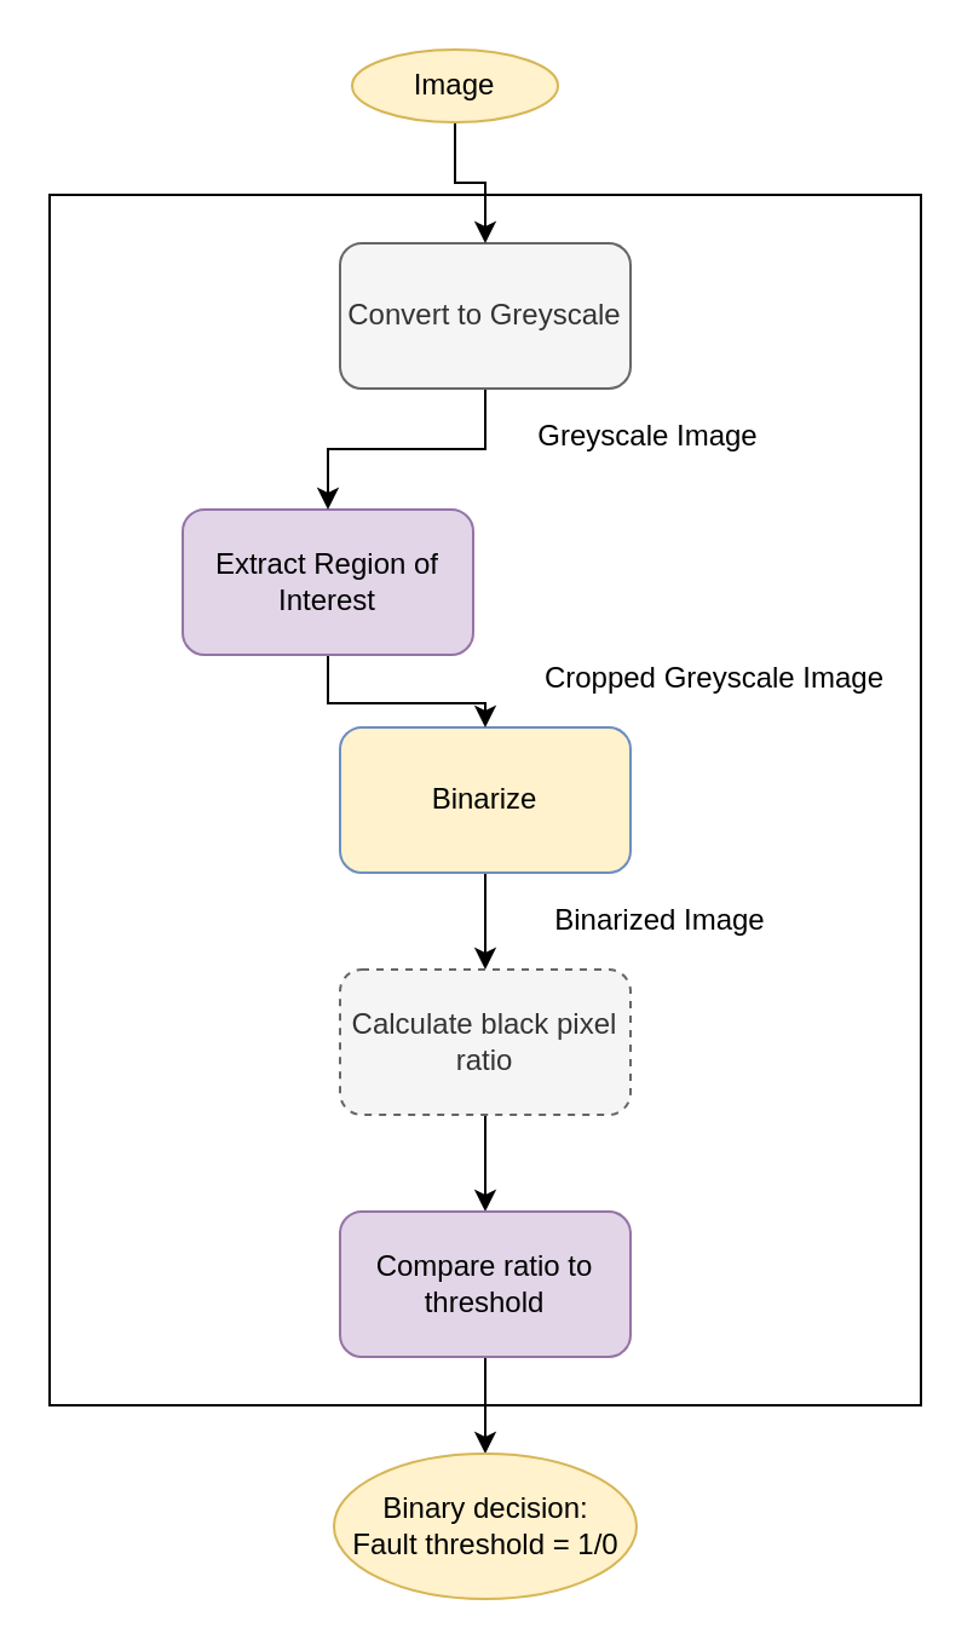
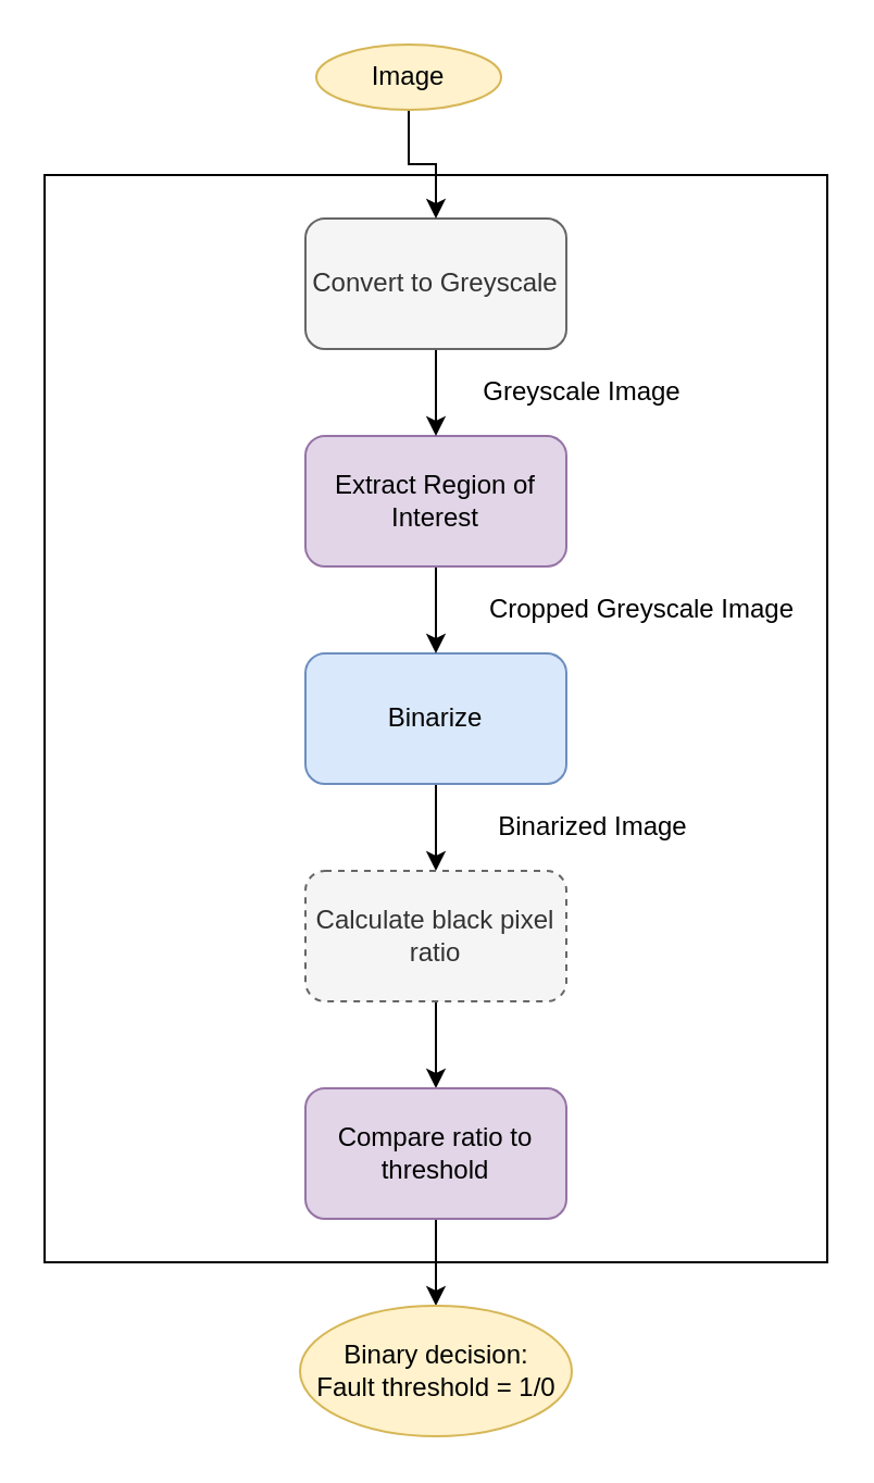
- <mxCell id="5" value="Extract Region of Interest" style="rounded=1;whiteSpace=wrap;html=1;fillColor=#e1d5e7;strokeColor=#9673a6;" vertex="1" parent="1"><mxGeometry x="75" y="210" width="120" height="60" as="geometry" /></mxCell>
+ <mxCell id="5" value="Extract Region of Interest" style="rounded=1;whiteSpace=wrap;html=1;fillColor=#e1d5e7;strokeColor=#9673a6;" vertex="1" parent="1"><mxGeometry x="140" y="200" width="120" height="60" as="geometry" /></mxCell>
- <mxCell id="3" value="Binarize" style="rounded=1;whiteSpace=wrap;html=1;fillColor=#fff2cc;strokeColor=#6c8ebf;" vertex="1" parent="1"><mxGeometry x="140" y="300" width="120" height="60" as="geometry" /></mxCell>
+ <mxCell id="3" value="Binarize" style="rounded=1;whiteSpace=wrap;html=1;fillColor=#dae8fc;strokeColor=#6c8ebf;" vertex="1" parent="1"><mxGeometry x="140" y="300" width="120" height="60" as="geometry" /></mxCell>
